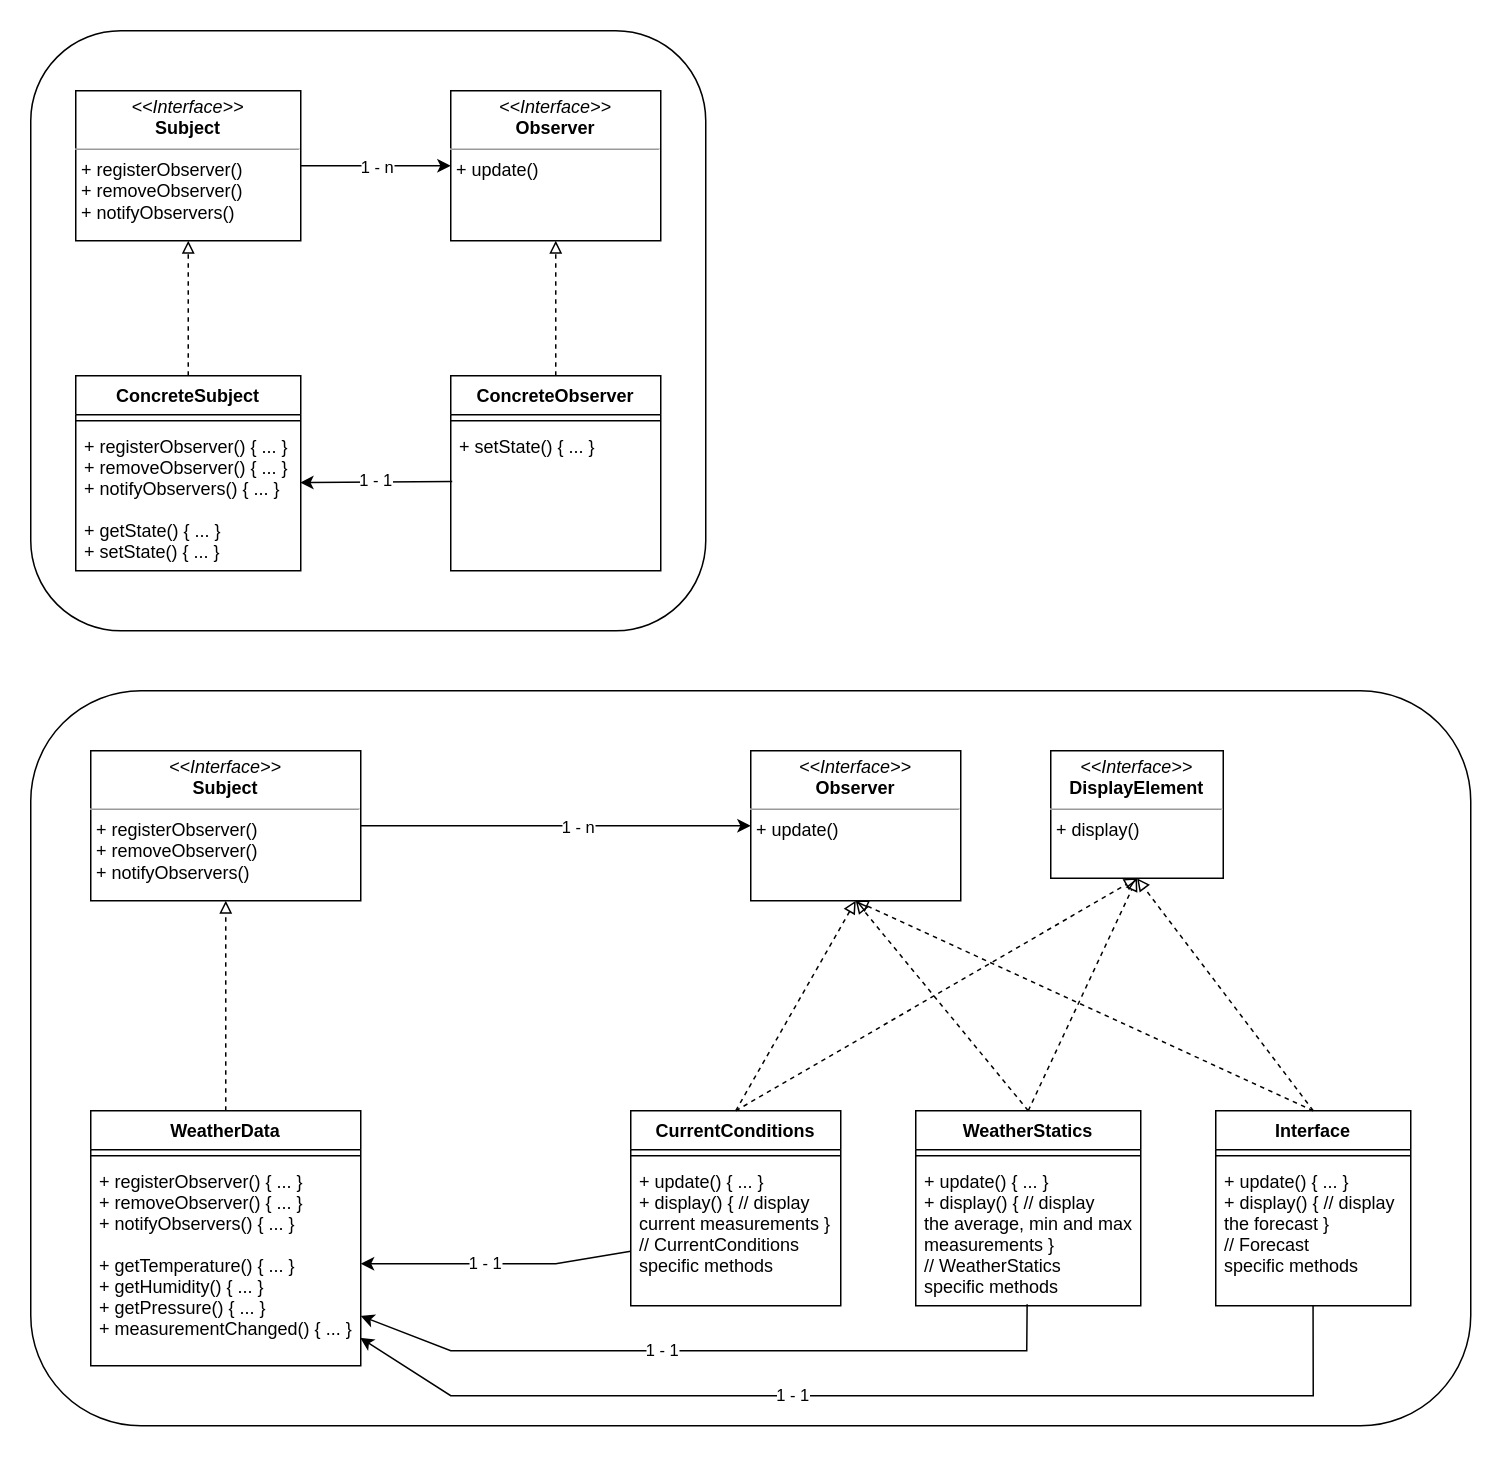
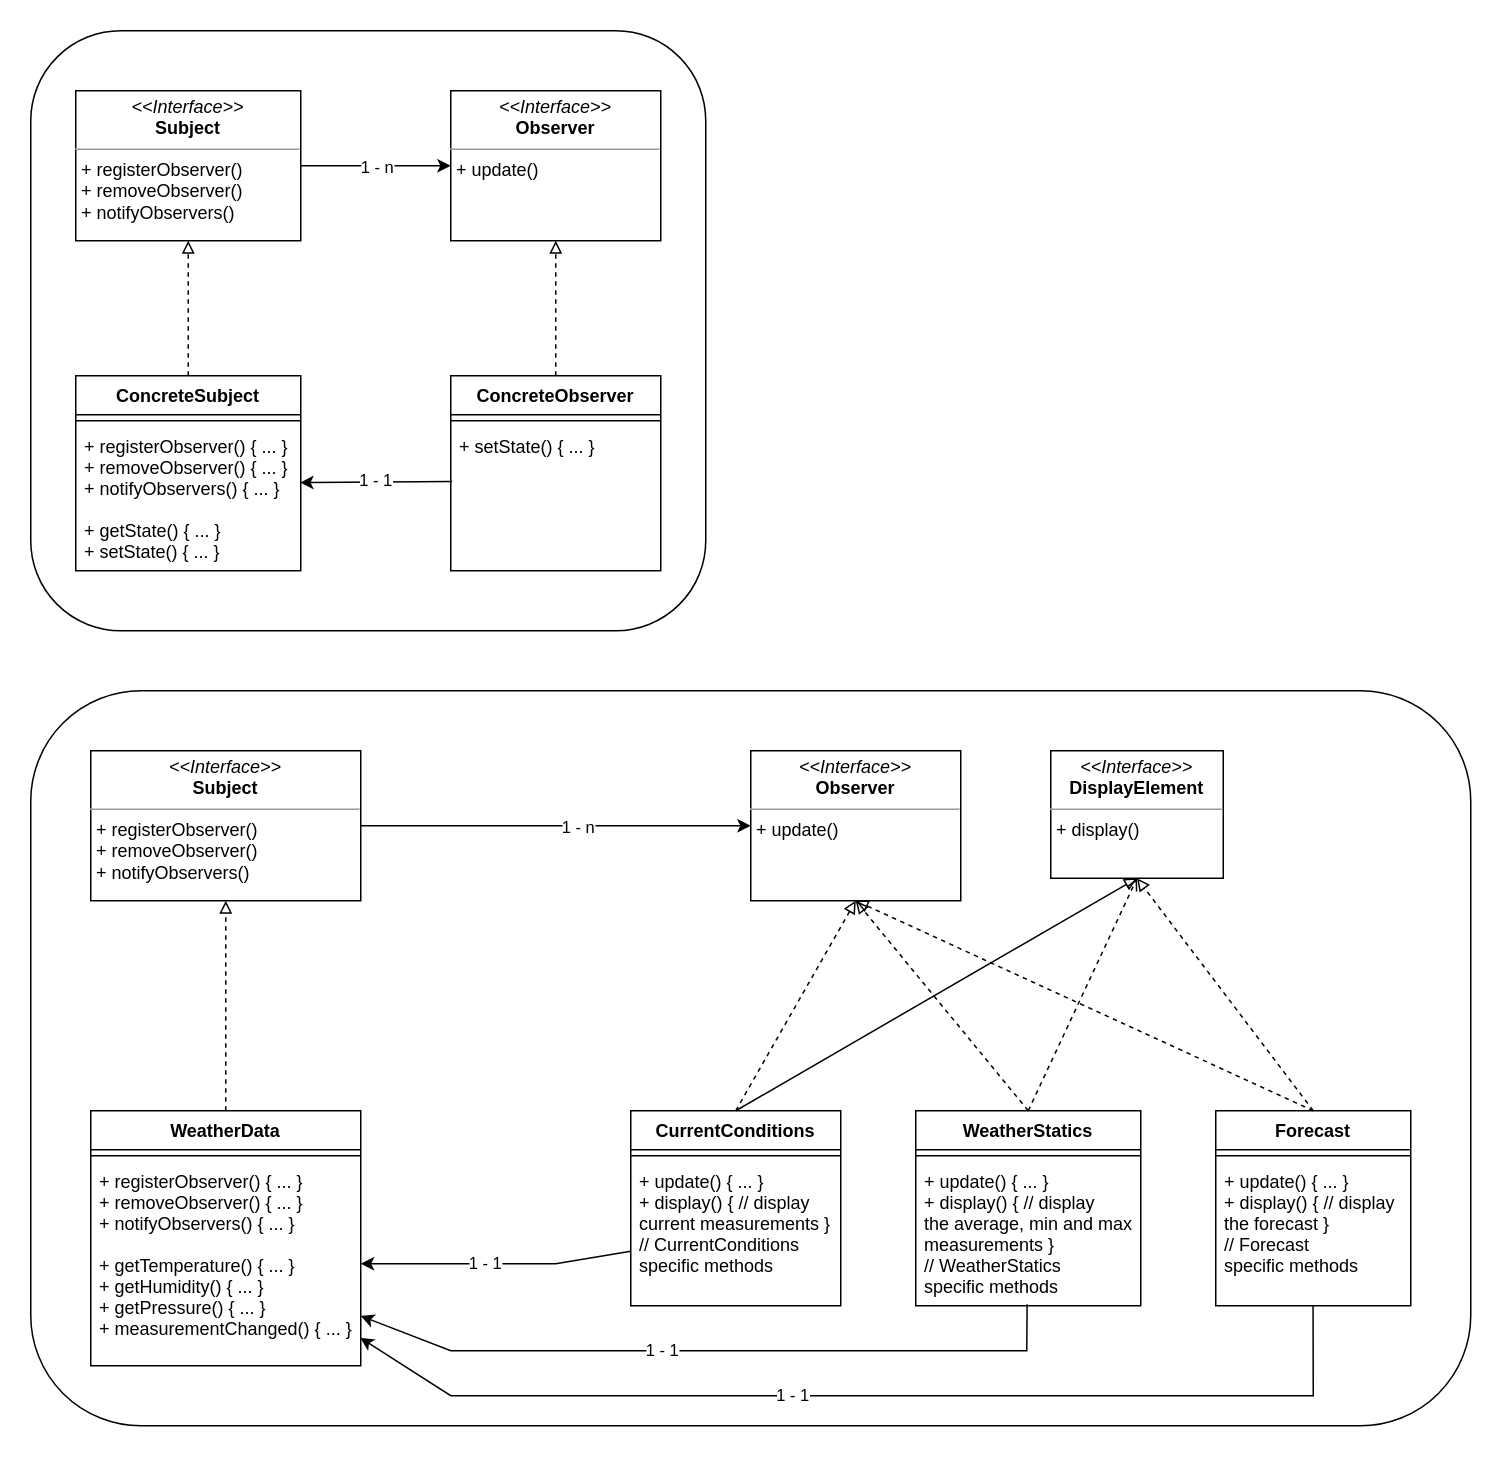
- <mxCell id="42" value="" style="endArrow=block;html=1;rounded=0;endFill=0;dashed=1;exitX=0.5;exitY=0;exitDx=0;exitDy=0;entryX=0.5;entryY=1;entryDx=0;entryDy=0;" edge="1" parent="1" source="27" target="40"><mxGeometry width="50" height="50" relative="1" as="geometry"><mxPoint x="500" y="820" as="sourcePoint" /><mxPoint x="780" y="610" as="targetPoint" /></mxGeometry></mxCell>
+ <mxCell id="42" value="" style="endArrow=open;html=1;rounded=0;endFill=0;dashed=1;exitX=0.5;exitY=0;exitDx=0;exitDy=0;entryX=0.5;entryY=1;entryDx=0;entryDy=0;" edge="1" parent="1" source="27" target="40"><mxGeometry width="50" height="50" relative="1" as="geometry"><mxPoint x="500" y="820" as="sourcePoint" /><mxPoint x="780" y="610" as="targetPoint" /></mxGeometry></mxCell>
- <mxCell id="41" value="" style="endArrow=block;html=1;rounded=0;endFill=0;dashed=1;exitX=0.5;exitY=0;exitDx=0;exitDy=0;entryX=0.5;entryY=1;entryDx=0;entryDy=0;" edge="1" parent="1" source="20" target="40"><mxGeometry width="50" height="50" relative="1" as="geometry"><mxPoint x="500" y="820" as="sourcePoint" /><mxPoint x="564.615" y="610" as="targetPoint" /></mxGeometry></mxCell>
+ <mxCell id="41" value="" style="endArrow=block;html=1;rounded=0;endFill=0;dashed=0;exitX=0.5;exitY=0;exitDx=0;exitDy=0;entryX=0.5;entryY=1;entryDx=0;entryDy=0;" edge="1" parent="1" source="20" target="40"><mxGeometry width="50" height="50" relative="1" as="geometry"><mxPoint x="500" y="820" as="sourcePoint" /><mxPoint x="564.615" y="610" as="targetPoint" /></mxGeometry></mxCell>
- <mxCell id="30" value="Interface" style="swimlane;fontStyle=1;align=center;verticalAlign=top;childLayout=stackLayout;horizontal=1;startSize=26;horizontalStack=0;resizeParent=1;resizeParentMax=0;resizeLast=0;collapsible=1;marginBottom=0;fillColor=none;" vertex="1" parent="1"><mxGeometry x="810" y="740" width="130" height="130" as="geometry" /></mxCell>
+ <mxCell id="30" value="Forecast" style="swimlane;fontStyle=1;align=center;verticalAlign=top;childLayout=stackLayout;horizontal=1;startSize=26;horizontalStack=0;resizeParent=1;resizeParentMax=0;resizeLast=0;collapsible=1;marginBottom=0;fillColor=none;" vertex="1" parent="1"><mxGeometry x="810" y="740" width="130" height="130" as="geometry" /></mxCell>
